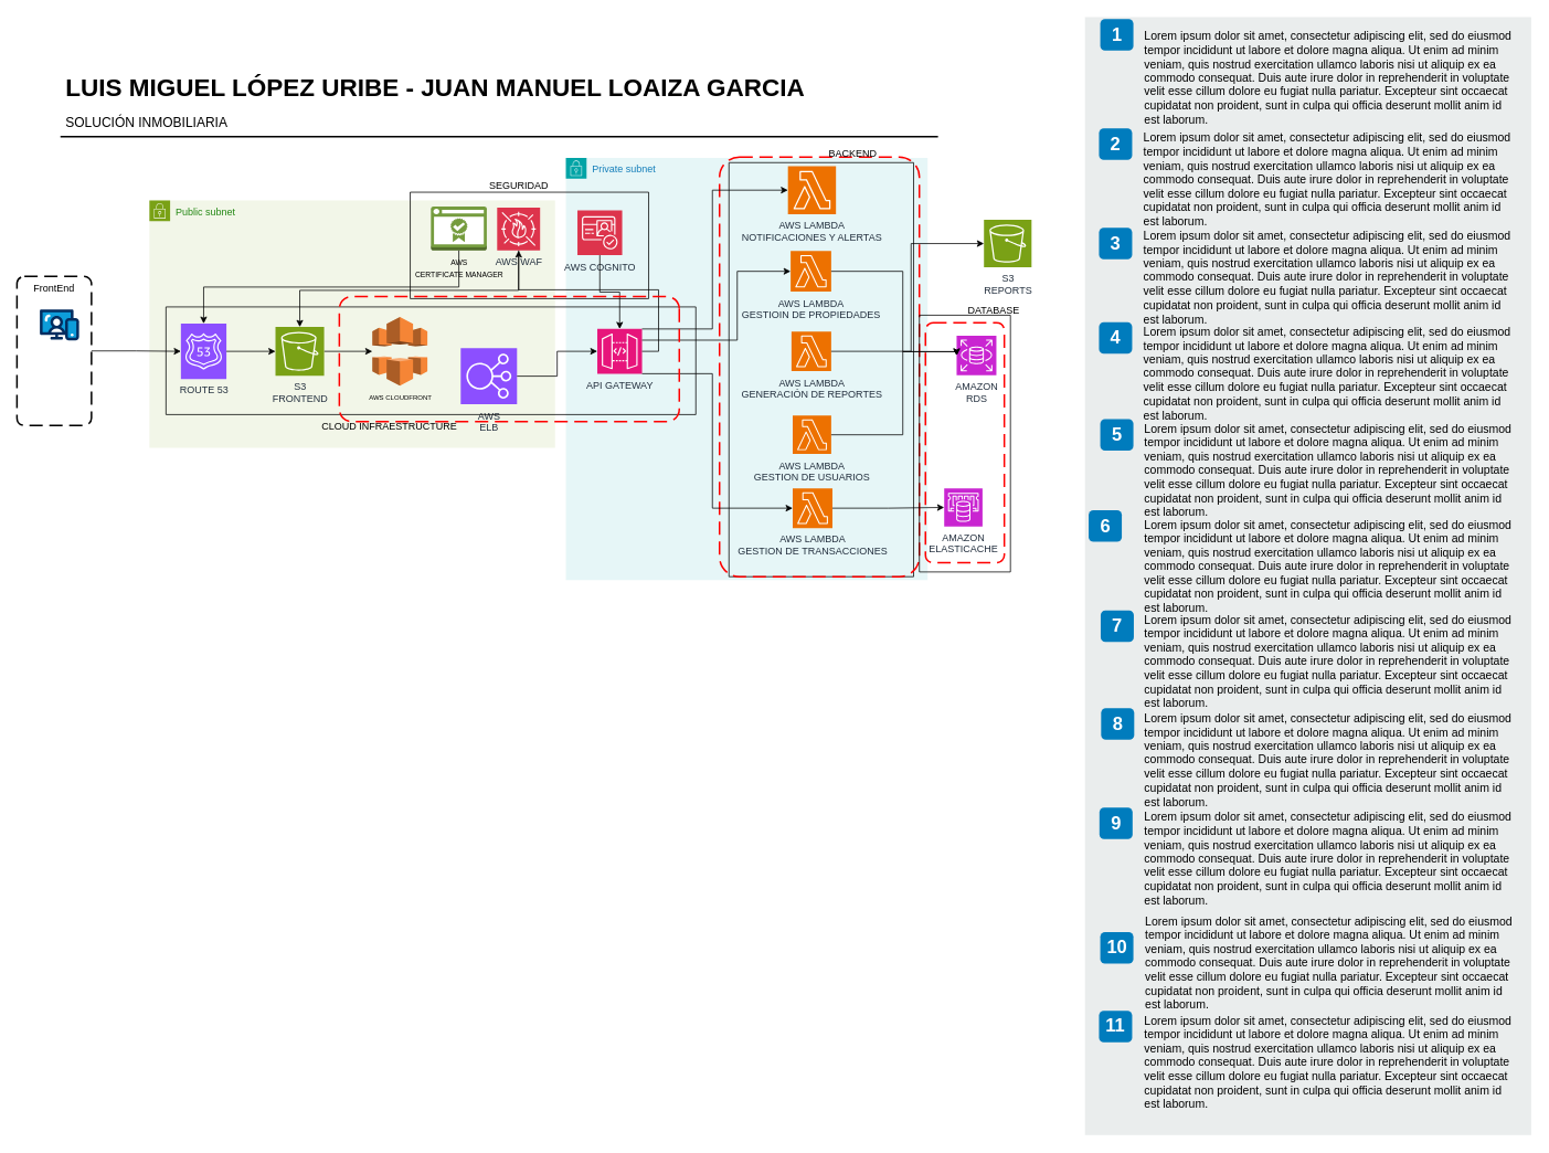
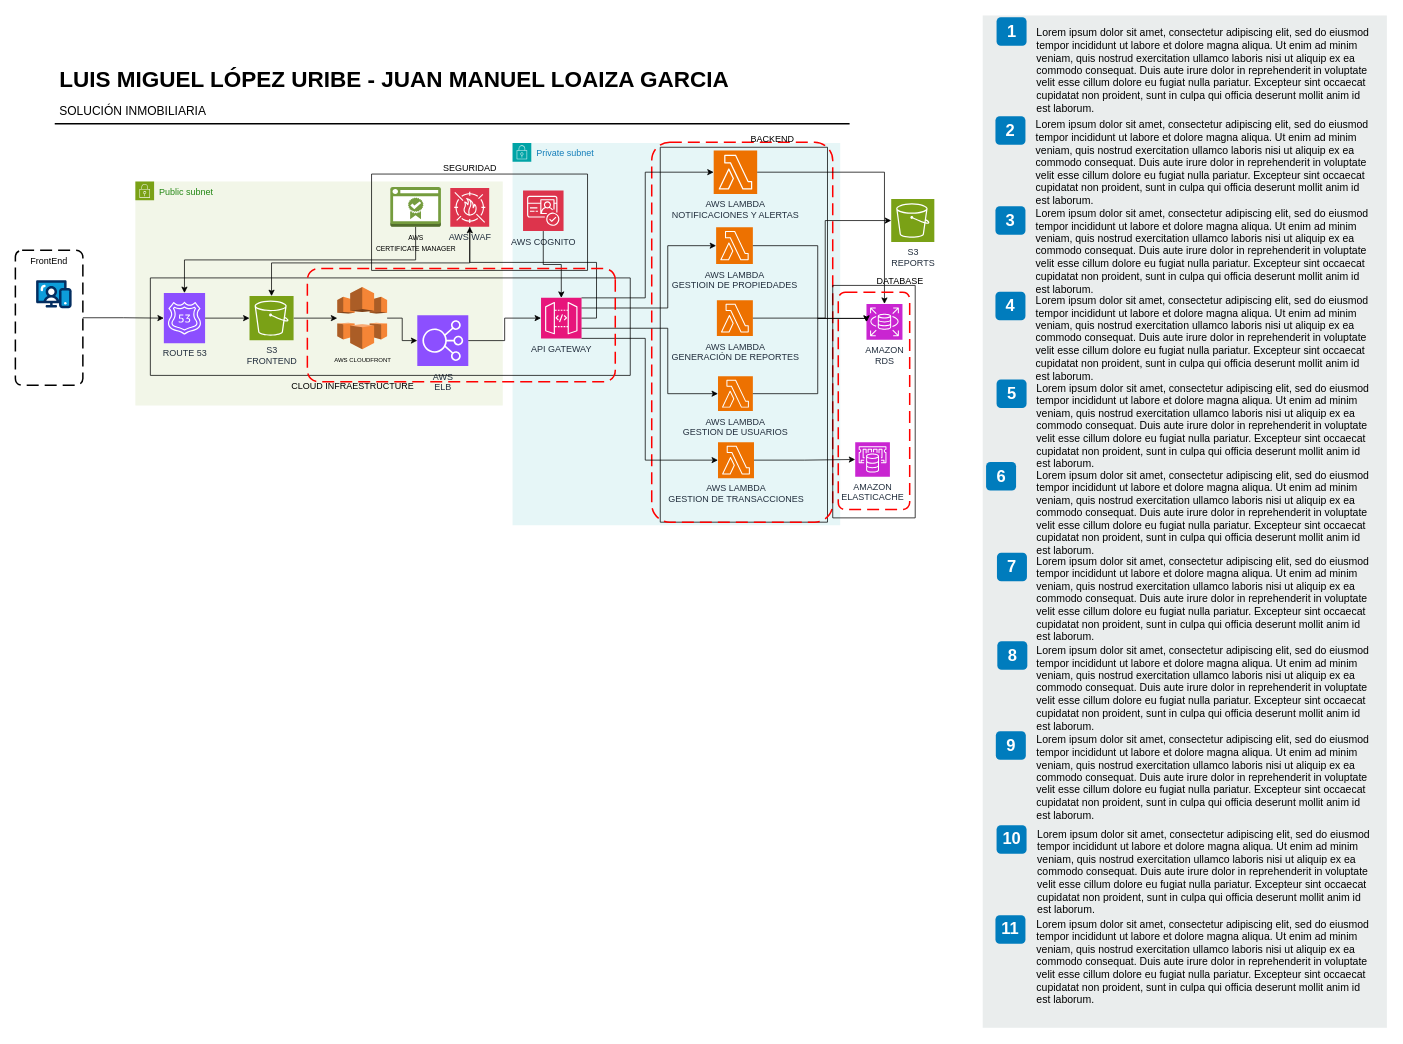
+ <mxCell id="69" style="edgeStyle=orthogonalEdgeStyle;rounded=0;orthogonalLoop=1;jettySize=auto;html=1;exitX=1;exitY=0.5;exitDx=0;exitDy=0;exitPerimeter=0;entryX=0.5;entryY=0;entryDx=0;entryDy=0;entryPerimeter=0;" parent="1" source="60" target="53" edge="1"><mxGeometry relative="1" as="geometry" /></mxCell>
+ <mxCell id="42" style="edgeStyle=orthogonalEdgeStyle;rounded=0;orthogonalLoop=1;jettySize=auto;html=1;exitX=1;exitY=0.5;exitDx=0;exitDy=0;exitPerimeter=0;" parent="1" source="43" target="51" edge="1"><mxGeometry relative="1" as="geometry" /></mxCell>
+ <mxCell id="64" style="edgeStyle=orthogonalEdgeStyle;rounded=0;orthogonalLoop=1;jettySize=auto;html=1;exitX=1;exitY=0.75;exitDx=0;exitDy=0;exitPerimeter=0;entryX=0;entryY=0.5;entryDx=0;entryDy=0;entryPerimeter=0;" parent="1" source="46" target="56" edge="1"><mxGeometry relative="1" as="geometry"><Array as="points"><mxPoint x="890" y="437" /><mxPoint x="890" y="524" /></Array></mxGeometry></mxCell>
- <mxCell id="34" value="10" style="rounded=1;whiteSpace=wrap;html=1;fillColor=#007CBD;strokeColor=none;fontColor=#FFFFFF;fontStyle=1;fontSize=22;labelBackgroundColor=none;" parent="1" vertex="1"><mxGeometry x="1328.5" y="1125" width="40" height="38" as="geometry" /></mxCell>
+ <mxCell id="34" value="10" style="rounded=1;whiteSpace=wrap;html=1;fillColor=#007CBD;strokeColor=none;fontColor=#FFFFFF;fontStyle=1;fontSize=22;labelBackgroundColor=none;" parent="1" vertex="1"><mxGeometry x="1328.5" y="1100" width="40" height="38" as="geometry" /></mxCell>
